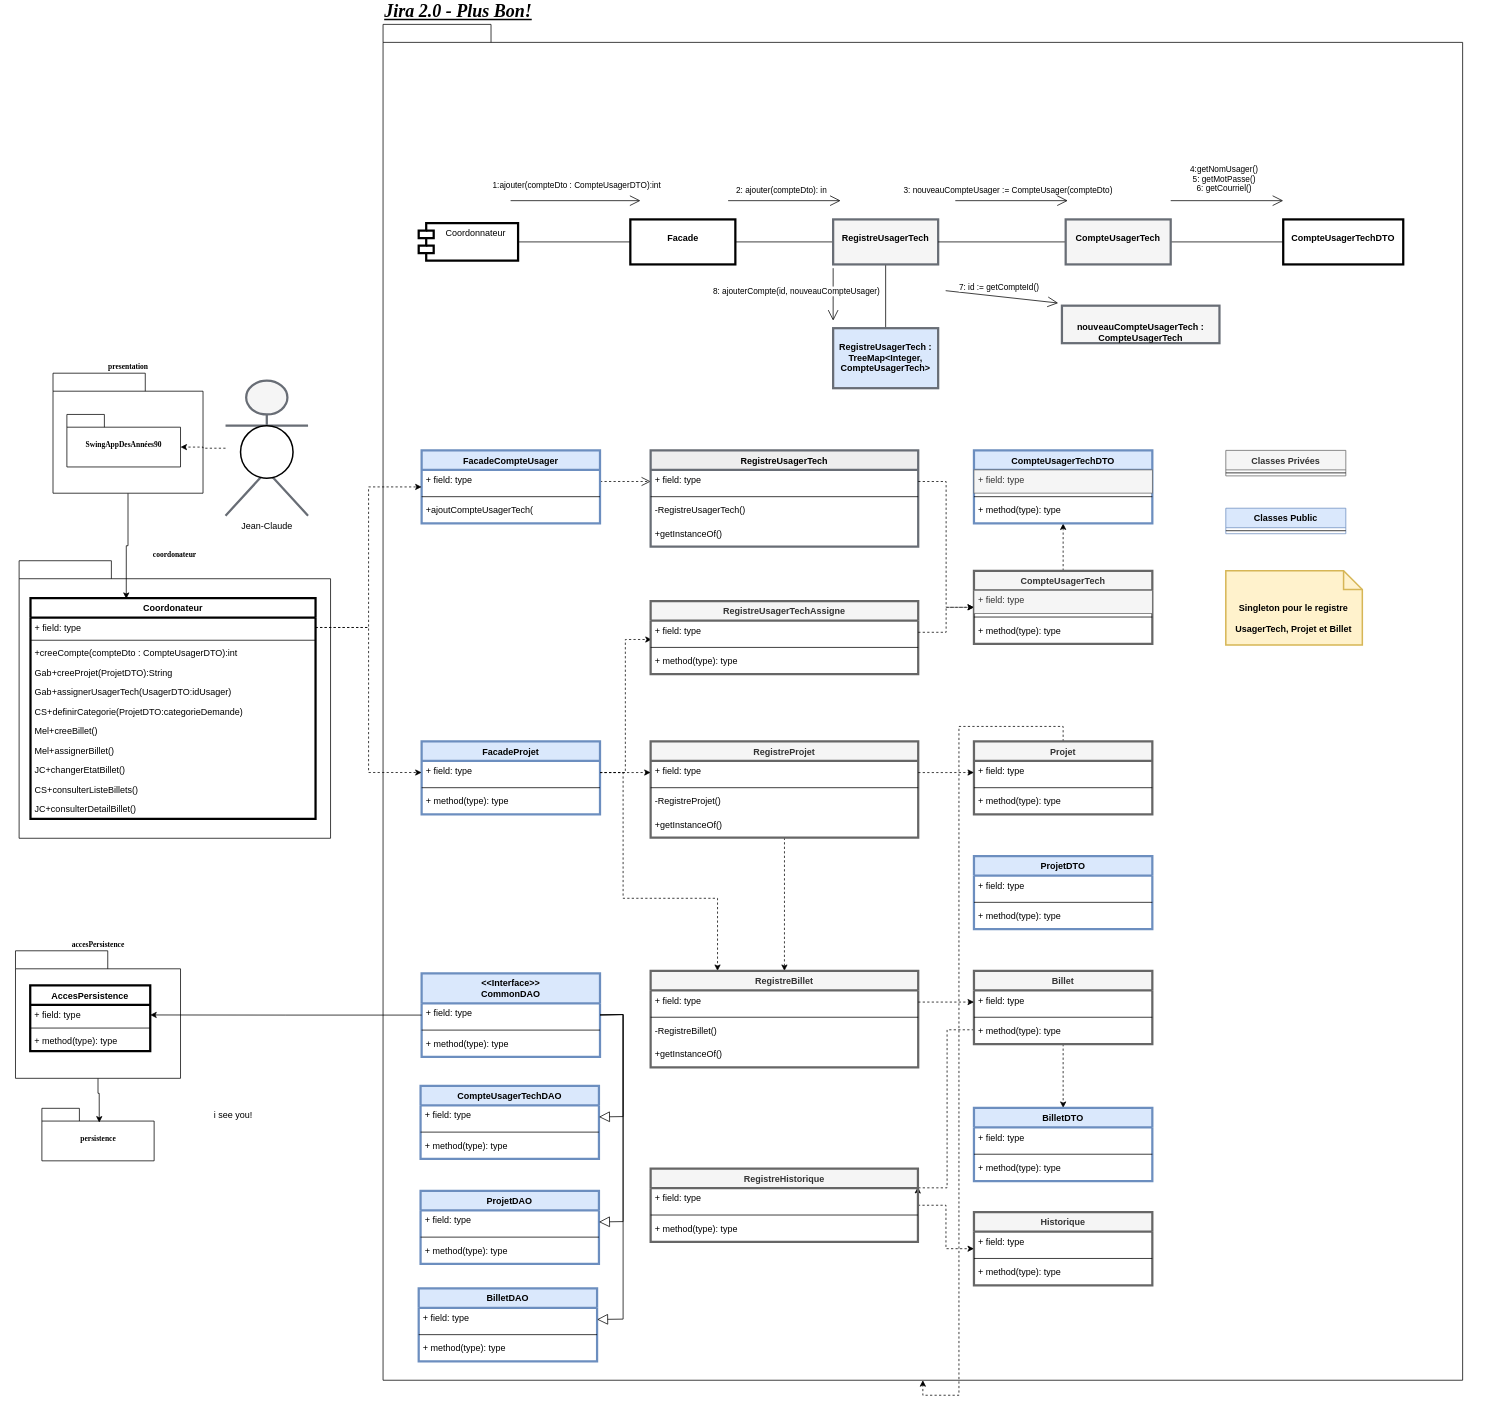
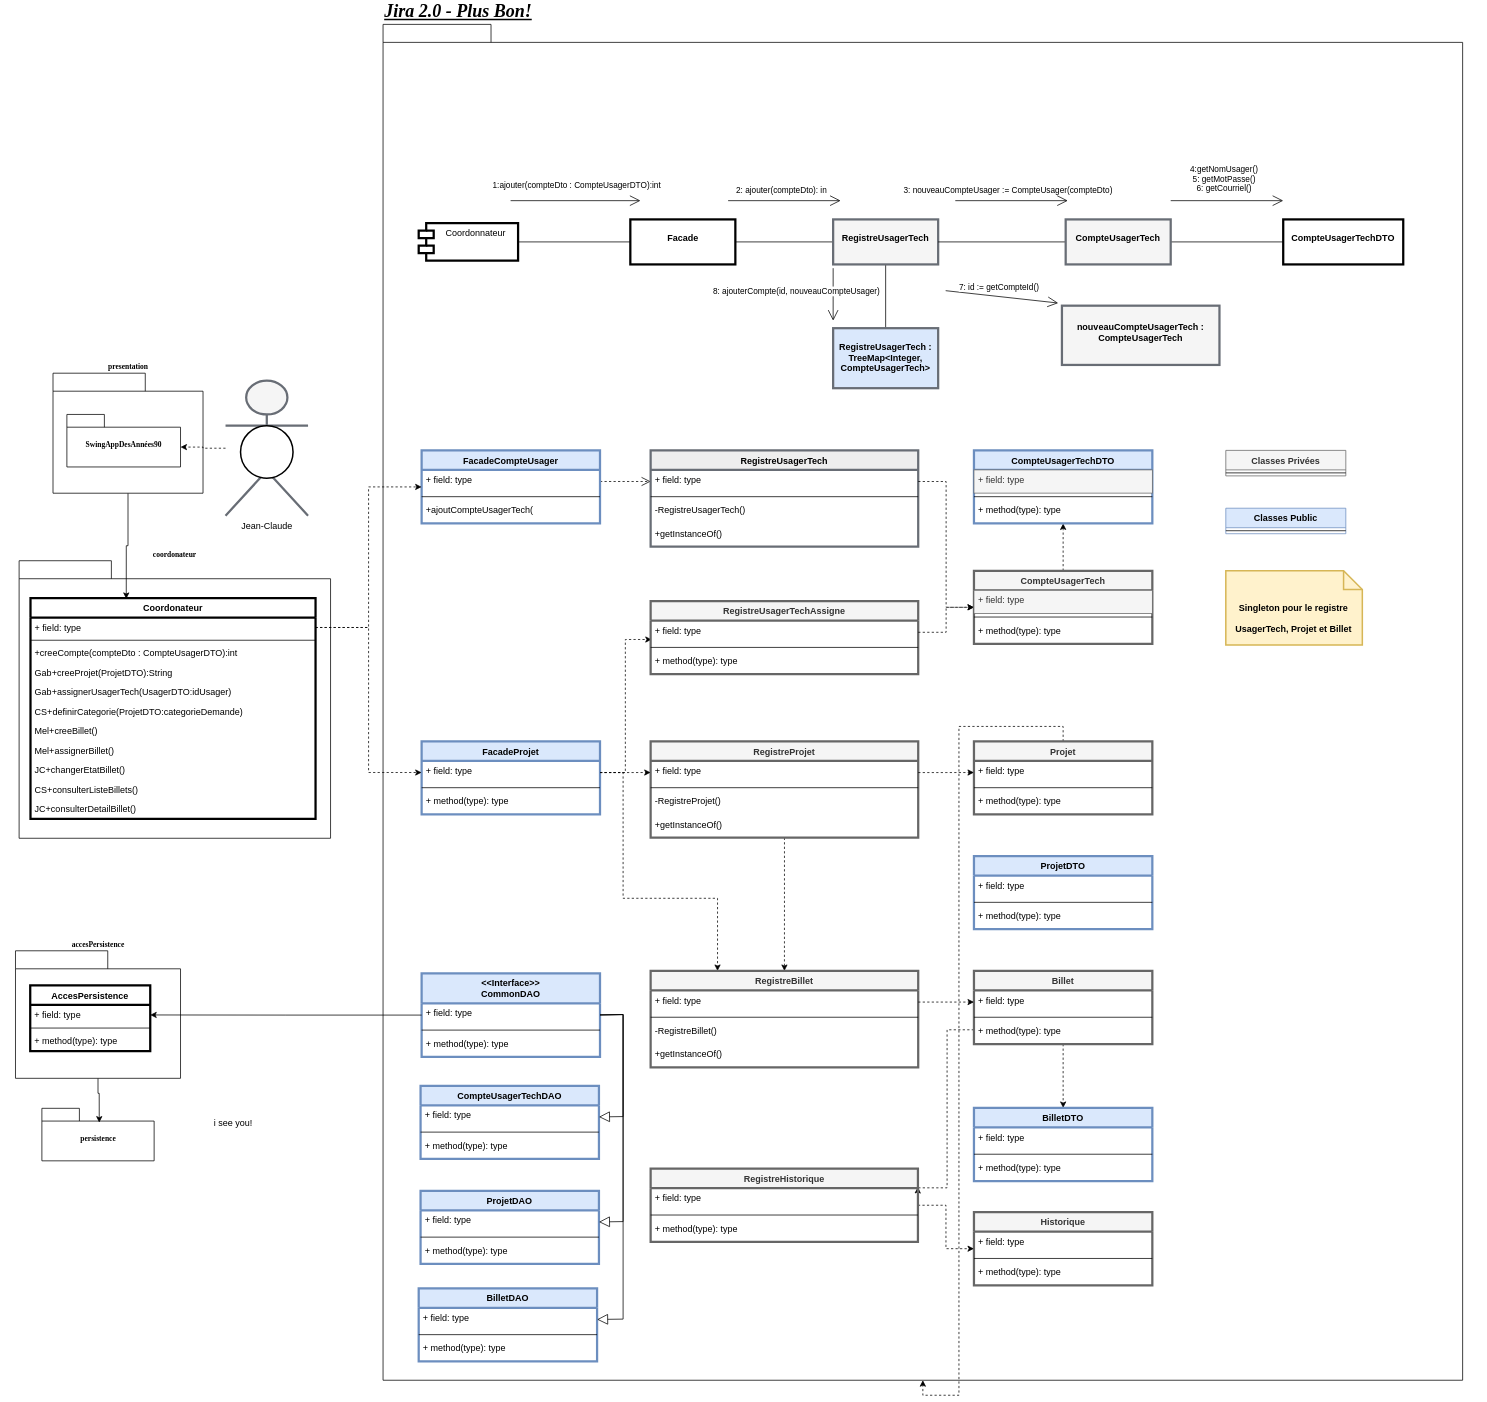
- <mxCell id="131" value="&lt;p style=&quot;margin: 4px 0px 0px;&quot;&gt;&lt;b style=&quot;background-color: initial;&quot;&gt;&lt;br&gt;&lt;/b&gt;&lt;/p&gt;&lt;p style=&quot;margin: 4px 0px 0px;&quot;&gt;&lt;b style=&quot;background-color: initial;&quot;&gt;nouveauCompteUsagerTech : CompteUsagerTech&lt;/b&gt;&lt;br&gt;&lt;/p&gt;" style="verticalAlign=top;align=center;overflow=fill;fontSize=12;fontFamily=Helvetica;html=1;strokeColor=#686D75;strokeWidth=3;fillColor=#F5F5F5;whiteSpace=wrap;" parent="1" vertex="1"><mxGeometry x="1415" y="395" width="210" height="50" as="geometry" /></mxCell>
+ <mxCell id="131" value="&lt;p style=&quot;margin: 4px 0px 0px;&quot;&gt;&lt;b style=&quot;background-color: initial;&quot;&gt;&lt;br&gt;&lt;/b&gt;&lt;/p&gt;&lt;p style=&quot;margin: 4px 0px 0px;&quot;&gt;&lt;b style=&quot;background-color: initial;&quot;&gt;nouveauCompteUsagerTech : CompteUsagerTech&lt;/b&gt;&lt;br&gt;&lt;/p&gt;" style="verticalAlign=top;align=center;overflow=fill;fontSize=12;fontFamily=Helvetica;html=1;strokeColor=#686D75;strokeWidth=3;fillColor=#F5F5F5;whiteSpace=wrap;" parent="1" vertex="1"><mxGeometry x="1415" y="395" width="210" height="79" as="geometry" /></mxCell>
- <mxCell id="154" value="i see you!&lt;br&gt;" style="text;html=1;align=center;verticalAlign=middle;resizable=0;points=[];autosize=1;strokeColor=none;fillColor=none;hachureGap=4;" parent="1" vertex="1"><mxGeometry x="275" y="1465" width="70" height="20" as="geometry" /></mxCell>
+ <mxCell id="154" value="i see you!&lt;br&gt;" style="text;html=1;align=center;verticalAlign=middle;resizable=0;points=[];autosize=1;strokeColor=none;fillColor=none;hachureGap=4;" parent="1" vertex="1"><mxGeometry x="275" y="1475" width="70" height="20" as="geometry" /></mxCell>
